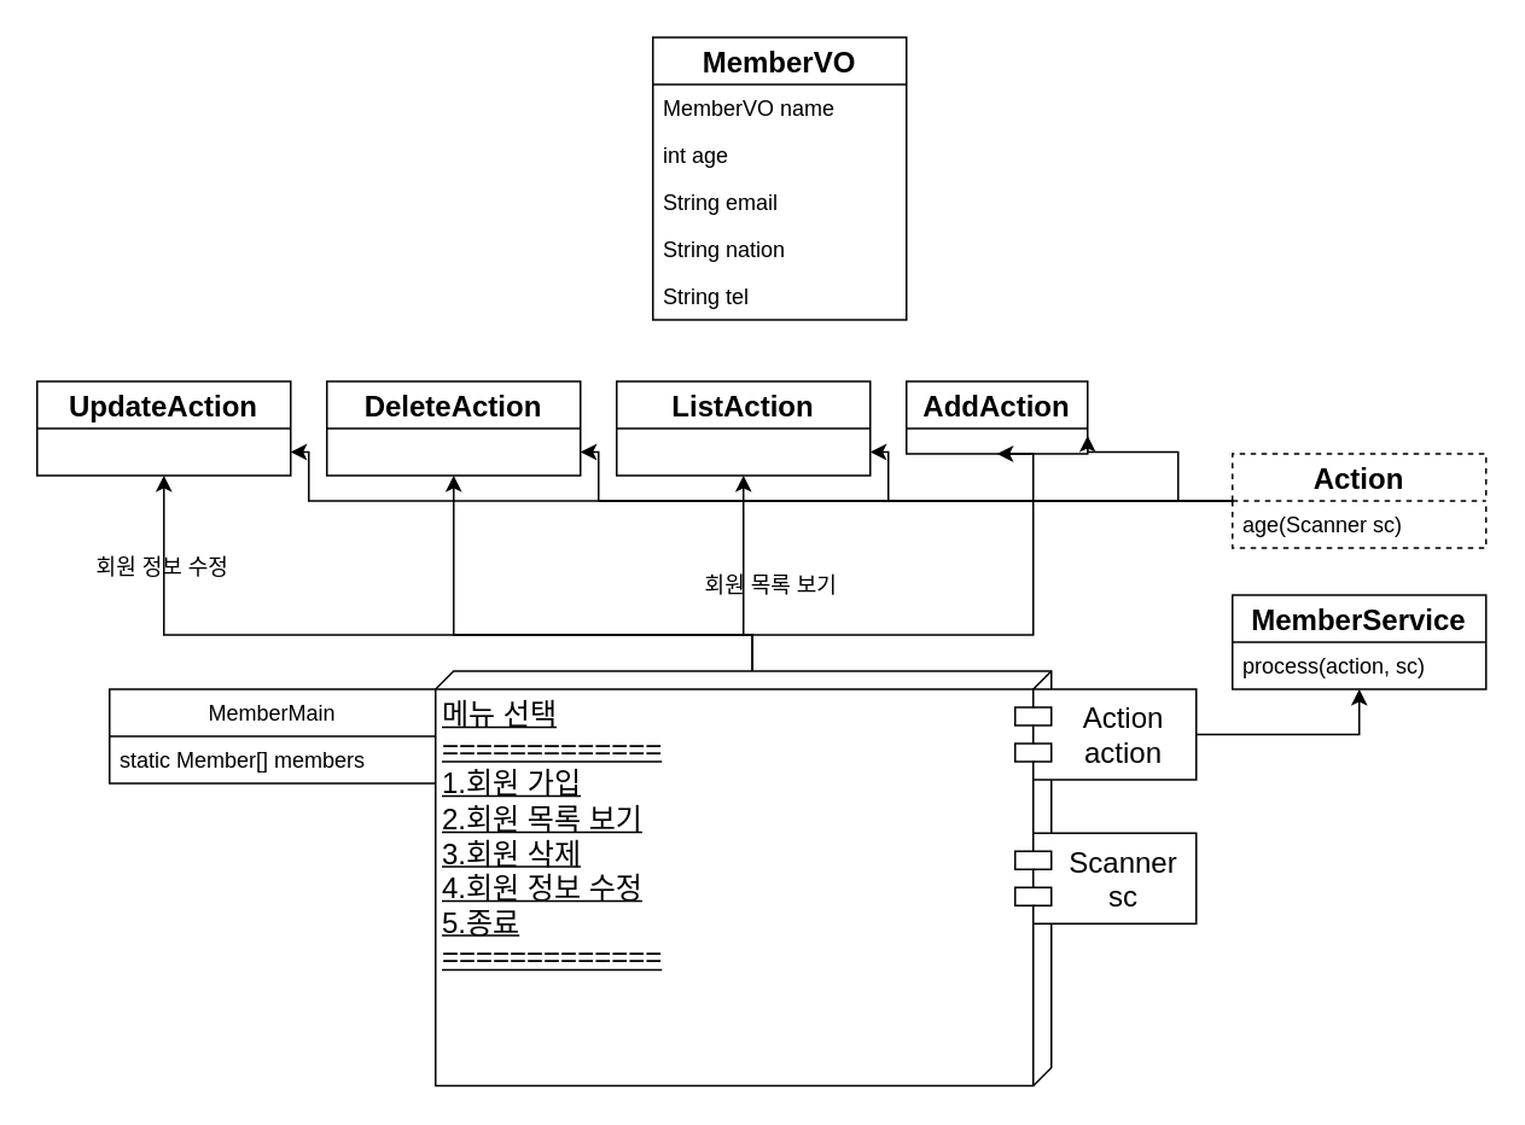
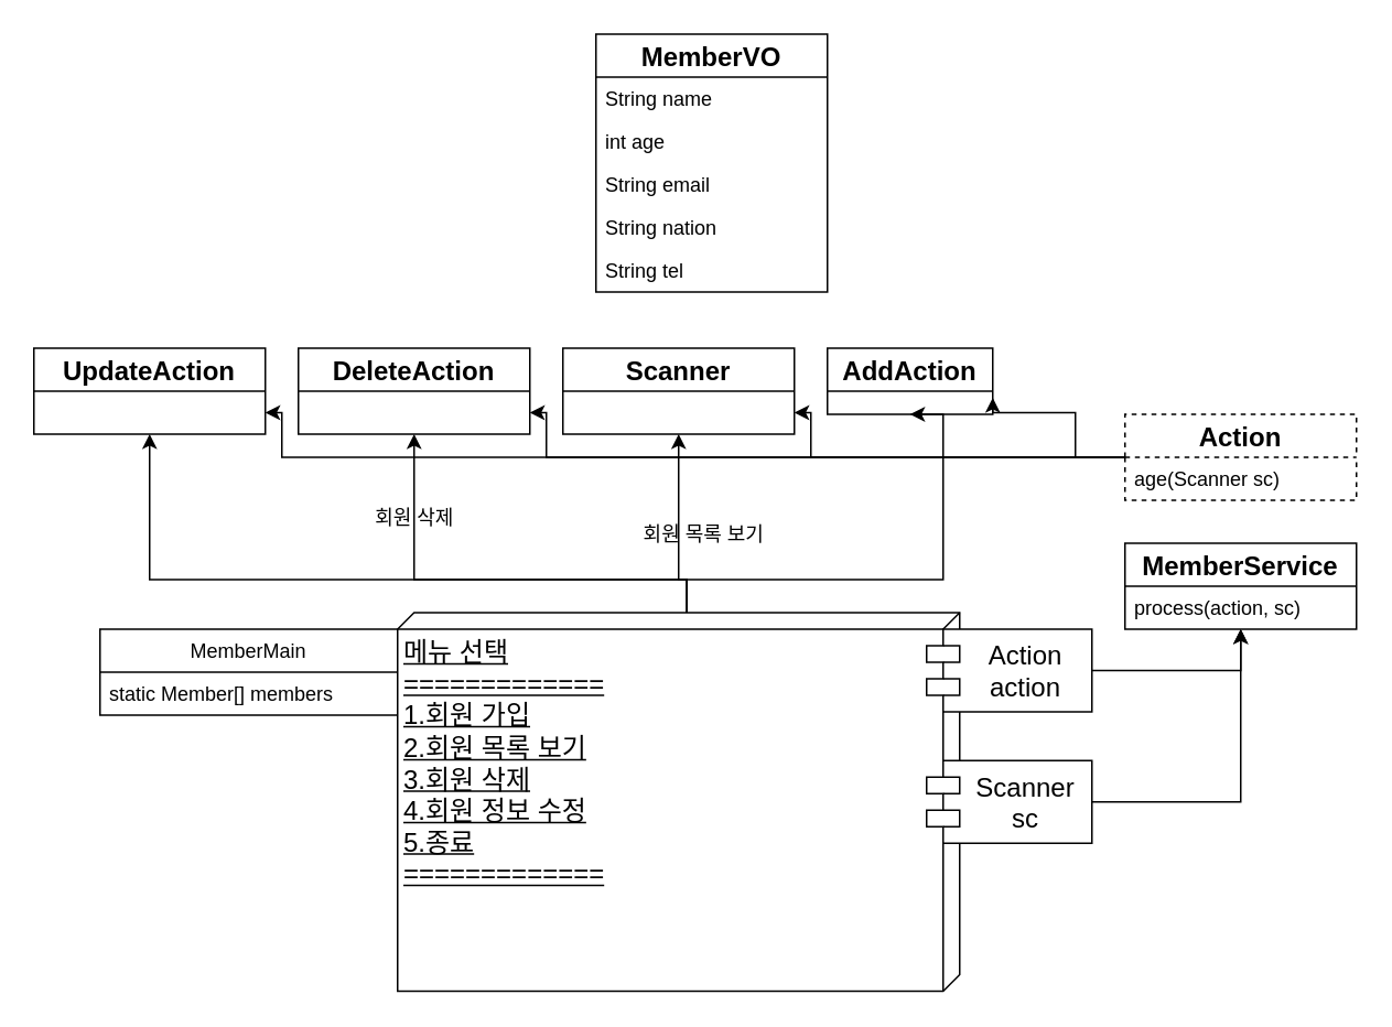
- <mxCell id="3" value="MemberVO name" style="text;strokeColor=none;fillColor=none;align=left;verticalAlign=top;spacingLeft=4;spacingRight=4;overflow=hidden;rotatable=0;points=[[0,0.5],[1,0.5]];portConstraint=eastwest;" vertex="1" parent="2"><mxGeometry y="26" width="140" height="26" as="geometry" /></mxCell>
+ <mxCell id="3" value="String name" style="text;strokeColor=none;fillColor=none;align=left;verticalAlign=top;spacingLeft=4;spacingRight=4;overflow=hidden;rotatable=0;points=[[0,0.5],[1,0.5]];portConstraint=eastwest;" vertex="1" parent="2"><mxGeometry y="26" width="140" height="26" as="geometry" /></mxCell>
- <mxCell id="9" value="ListAction" style="swimlane;fontStyle=1;childLayout=stackLayout;horizontal=1;startSize=26;fillColor=none;horizontalStack=0;resizeParent=1;resizeParentMax=0;resizeLast=0;collapsible=1;marginBottom=0;fontSize=16;" vertex="1" parent="1"><mxGeometry x="340" y="210" width="140" height="52" as="geometry" /></mxCell>
+ <mxCell id="9" value="Scanner" style="swimlane;fontStyle=1;childLayout=stackLayout;horizontal=1;startSize=26;fillColor=none;horizontalStack=0;resizeParent=1;resizeParentMax=0;resizeLast=0;collapsible=1;marginBottom=0;fontSize=16;" vertex="1" parent="1"><mxGeometry x="340" y="210" width="140" height="52" as="geometry" /></mxCell>
- <mxCell id="27" value="회원 정보 수정" style="text;html=1;align=center;verticalAlign=middle;resizable=0;points=[];autosize=1;" vertex="1" parent="1"><mxGeometry x="44" y="303" width="90" height="20" as="geometry" /></mxCell>
+ <mxCell id="28" value="회원 삭제" style="text;html=1;align=center;verticalAlign=middle;resizable=0;points=[];autosize=1;" vertex="1" parent="1"><mxGeometry x="215" y="303" width="70" height="20" as="geometry" /></mxCell>
+ <mxCell id="32" style="edgeStyle=orthogonalEdgeStyle;rounded=0;orthogonalLoop=1;jettySize=auto;html=1;exitX=1;exitY=0.5;exitDx=0;exitDy=0;entryX=0.5;entryY=1;entryDx=0;entryDy=0;fontSize=16;" edge="1" parent="1" source="33" target="16"><mxGeometry relative="1" as="geometry" /></mxCell>
